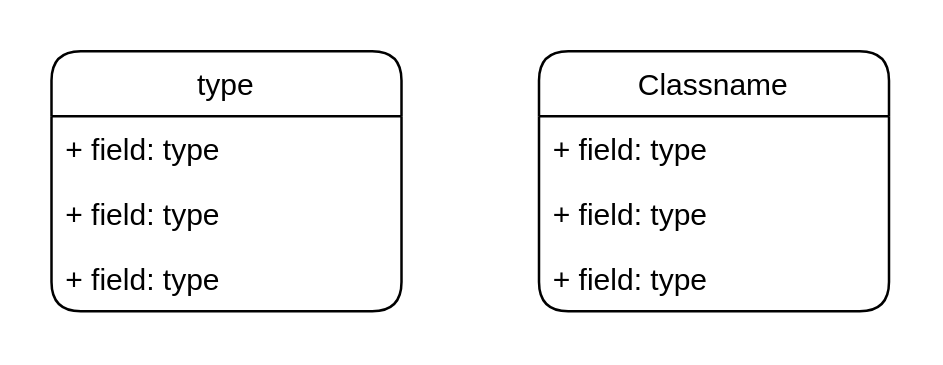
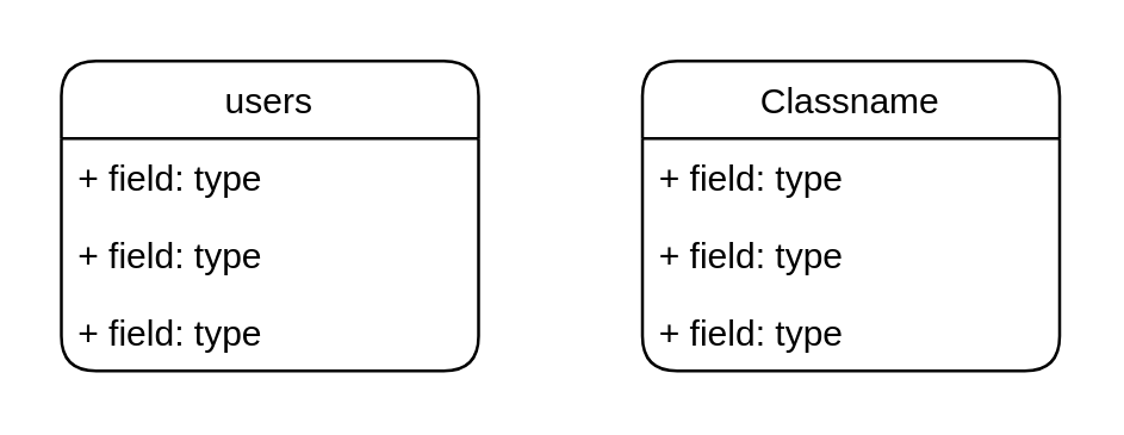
- <mxCell id="2" value="type" style="swimlane;fontStyle=0;childLayout=stackLayout;horizontal=1;startSize=26;fillColor=none;horizontalStack=0;resizeParent=1;resizeParentMax=0;resizeLast=0;collapsible=1;marginBottom=0;rounded=1;" vertex="1" parent="1"><mxGeometry x="20" y="20" width="140" height="104" as="geometry" /></mxCell>
+ <mxCell id="2" value="users" style="swimlane;fontStyle=0;childLayout=stackLayout;horizontal=1;startSize=26;fillColor=none;horizontalStack=0;resizeParent=1;resizeParentMax=0;resizeLast=0;collapsible=1;marginBottom=0;rounded=1;" vertex="1" parent="1"><mxGeometry x="20" y="20" width="140" height="104" as="geometry" /></mxCell>
